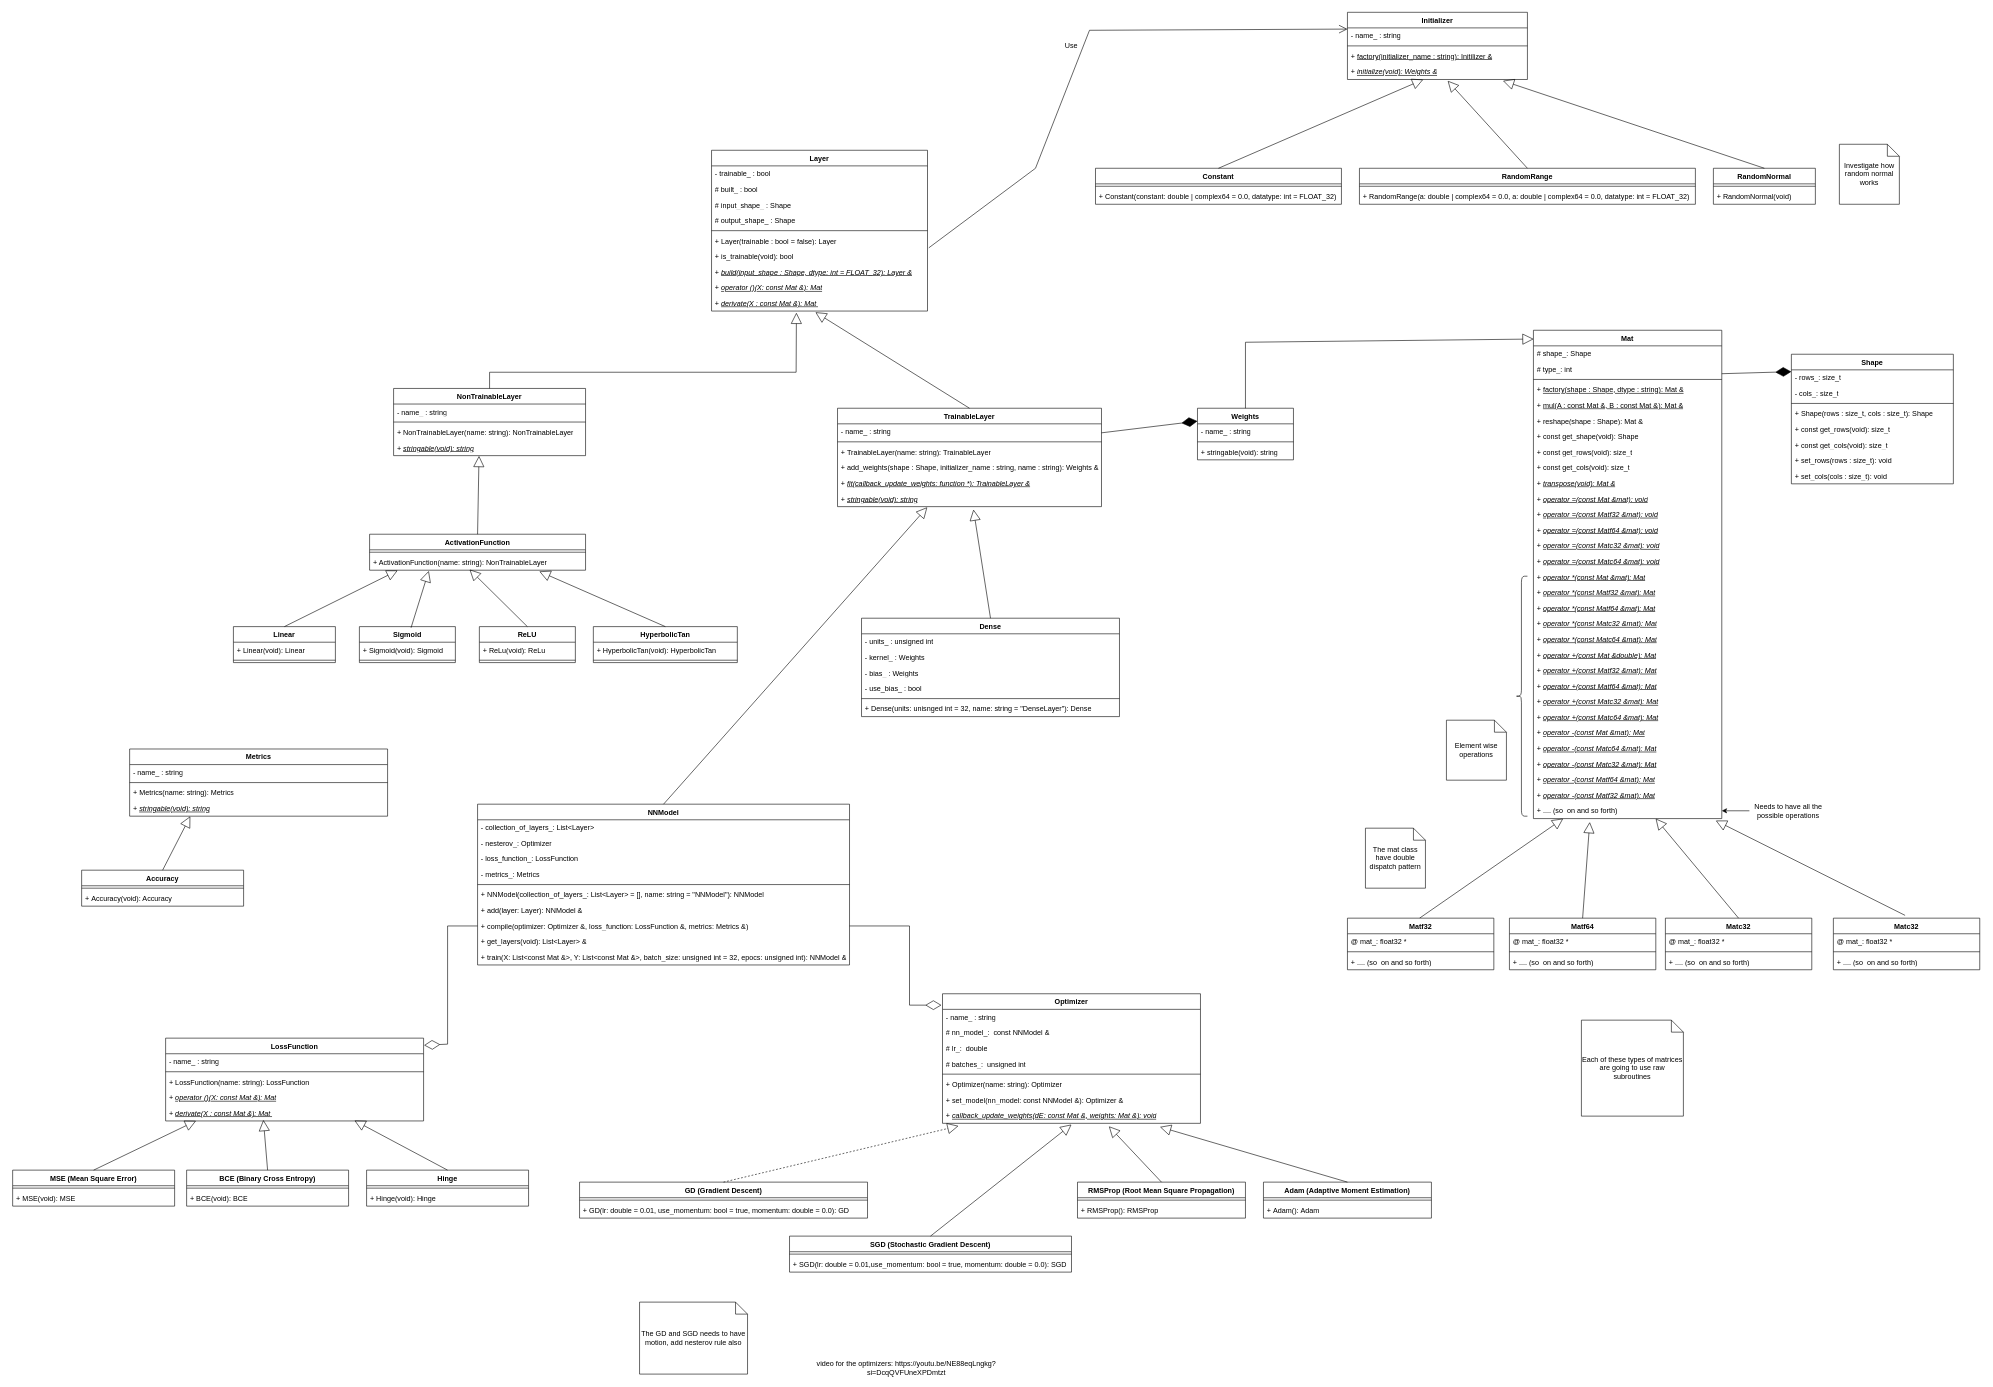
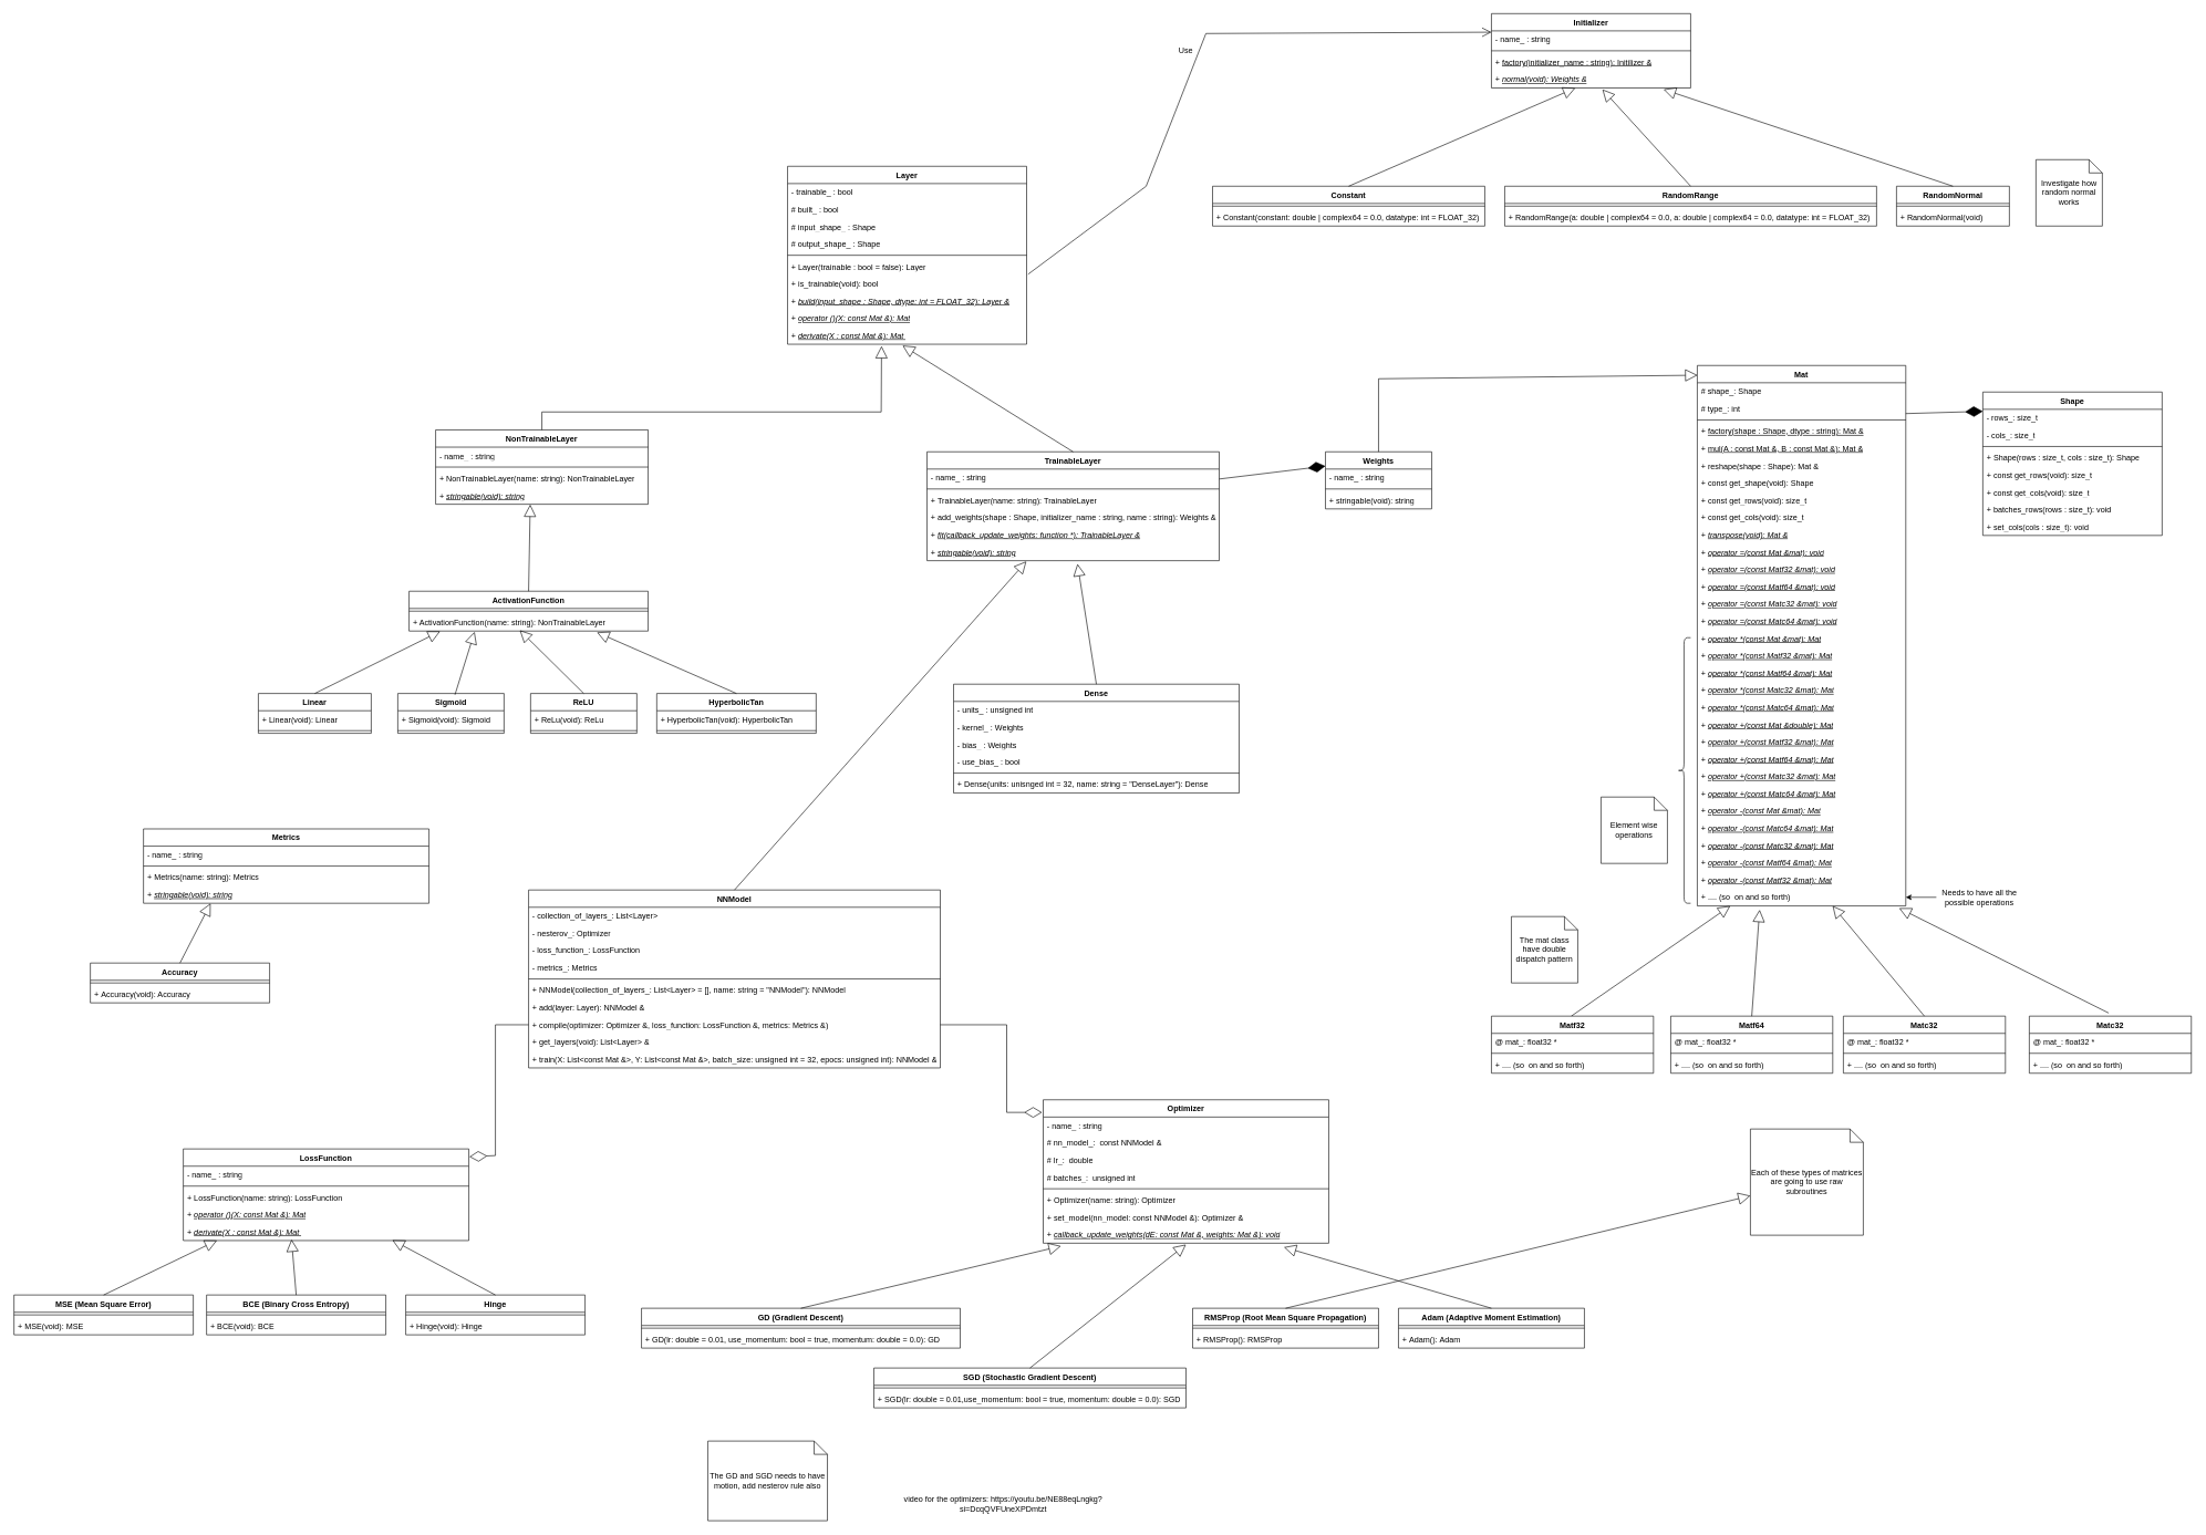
- <mxCell id="98" value="+ &lt;u&gt;&lt;i&gt;initialize(void): Weights &amp;amp;&lt;/i&gt;&lt;/u&gt;" style="text;strokeColor=none;fillColor=none;align=left;verticalAlign=top;spacingLeft=4;spacingRight=4;overflow=hidden;rotatable=0;points=[[0,0.5],[1,0.5]];portConstraint=eastwest;whiteSpace=wrap;html=1;" parent="94" vertex="1"><mxGeometry y="86" width="300" height="26" as="geometry" /></mxCell>
+ <mxCell id="98" value="+ &lt;u&gt;&lt;i&gt;normal(void): Weights &amp;amp;&lt;/i&gt;&lt;/u&gt;" style="text;strokeColor=none;fillColor=none;align=left;verticalAlign=top;spacingLeft=4;spacingRight=4;overflow=hidden;rotatable=0;points=[[0,0.5],[1,0.5]];portConstraint=eastwest;whiteSpace=wrap;html=1;" parent="94" vertex="1"><mxGeometry y="86" width="300" height="26" as="geometry" /></mxCell>
- <mxCell id="42" value="+ set_rows(rows : size_t): void" style="text;strokeColor=none;fillColor=none;align=left;verticalAlign=top;spacingLeft=4;spacingRight=4;overflow=hidden;rotatable=0;points=[[0,0.5],[1,0.5]];portConstraint=eastwest;whiteSpace=wrap;html=1;" parent="35" vertex="1"><mxGeometry y="164" width="270" height="26" as="geometry" /></mxCell>
+ <mxCell id="42" value="+ batches_rows(rows : size_t): void" style="text;strokeColor=none;fillColor=none;align=left;verticalAlign=top;spacingLeft=4;spacingRight=4;overflow=hidden;rotatable=0;points=[[0,0.5],[1,0.5]];portConstraint=eastwest;whiteSpace=wrap;html=1;" parent="35" vertex="1"><mxGeometry y="164" width="270" height="26" as="geometry" /></mxCell>
- <mxCell id="172" value="" style="endArrow=block;endSize=16;endFill=0;html=1;rounded=0;exitX=0.5;exitY=0;exitDx=0;exitDy=0;entryX=0.062;entryY=1.167;entryDx=0;entryDy=0;entryPerimeter=0;dashed=1;" parent="1" source="169" target="167" edge="1"><mxGeometry x="0.001" width="160" relative="1" as="geometry"><mxPoint x="1975" y="2334" as="sourcePoint" /><mxPoint x="1718" y="2162" as="targetPoint" /><mxPoint as="offset" /><Array as="points" /></mxGeometry></mxCell>
+ <mxCell id="172" value="" style="endArrow=block;endSize=16;endFill=0;html=1;rounded=0;exitX=0.5;exitY=0;exitDx=0;exitDy=0;entryX=0.062;entryY=1.167;entryDx=0;entryDy=0;entryPerimeter=0;" parent="1" source="169" target="167" edge="1"><mxGeometry x="0.001" width="160" relative="1" as="geometry"><mxPoint x="1975" y="2334" as="sourcePoint" /><mxPoint x="1718" y="2162" as="targetPoint" /><mxPoint as="offset" /><Array as="points" /></mxGeometry></mxCell>
- <mxCell id="180" value="" style="endArrow=block;endSize=16;endFill=0;html=1;rounded=0;exitX=0.5;exitY=0;exitDx=0;exitDy=0;entryX=0.645;entryY=1.192;entryDx=0;entryDy=0;entryPerimeter=0;" parent="1" source="177" target="167" edge="1"><mxGeometry x="0.001" width="160" relative="1" as="geometry"><mxPoint x="2338" y="1954" as="sourcePoint" /><mxPoint x="2401" y="1780" as="targetPoint" /><mxPoint as="offset" /></mxGeometry></mxCell>
+ <mxCell id="180" value="" style="endArrow=block;endSize=16;endFill=0;html=1;rounded=0;exitX=0.5;exitY=0;exitDx=0;exitDy=0;" parent="1" source="177" target="215" edge="1"><mxGeometry x="0.001" width="160" relative="1" as="geometry"><mxPoint x="2338" y="1954" as="sourcePoint" /><mxPoint x="2401" y="1780" as="targetPoint" /><mxPoint as="offset" /></mxGeometry></mxCell>
- <mxCell id="216" value="video for the optimizers: https://youtu.be/NE88eqLngkg?si=DcqQVFUneXPDmtzt" style="text;html=1;strokeColor=none;fillColor=none;align=center;verticalAlign=middle;whiteSpace=wrap;rounded=0;" vertex="1" parent="1"><mxGeometry x="1335" y="2265" width="350" height="30" as="geometry" /></mxCell>
+ <mxCell id="216" value="video for the optimizers: https://youtu.be/NE88eqLngkg?si=DcqQVFUneXPDmtzt" style="text;html=1;strokeColor=none;fillColor=none;align=center;verticalAlign=middle;whiteSpace=wrap;rounded=0;" vertex="1" parent="1"><mxGeometry x="1335" y="2250" width="350" height="30" as="geometry" /></mxCell>
